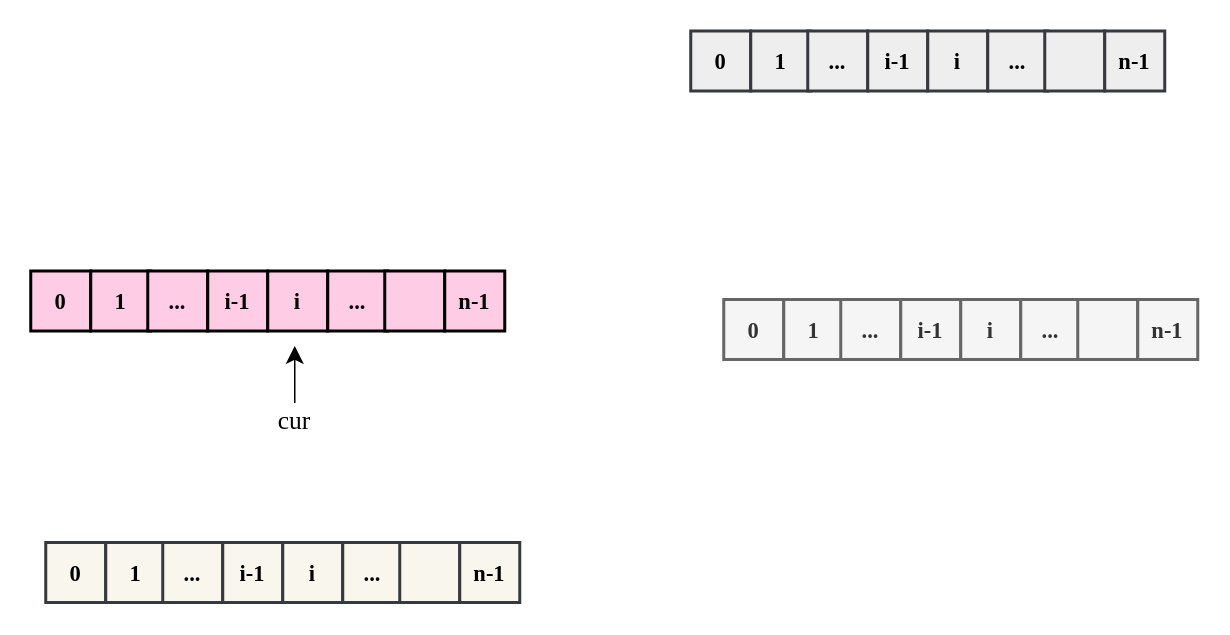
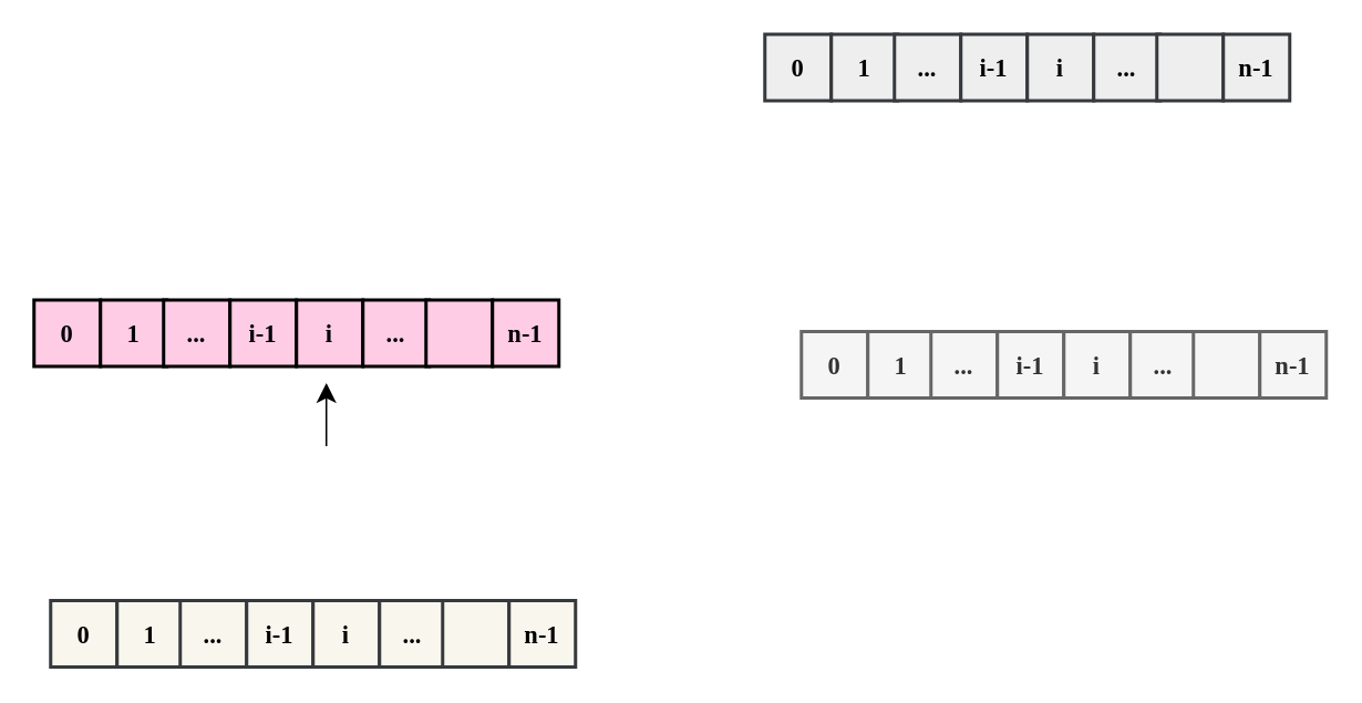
- <mxCell id="13" value="cur" style="text;html=1;strokeColor=none;fillColor=none;align=center;verticalAlign=middle;whiteSpace=wrap;rounded=0;fontFamily=Comic Sans MS;fontSize=17;" parent="11" vertex="1"><mxGeometry y="41" width="40" height="20" as="geometry" /></mxCell>
